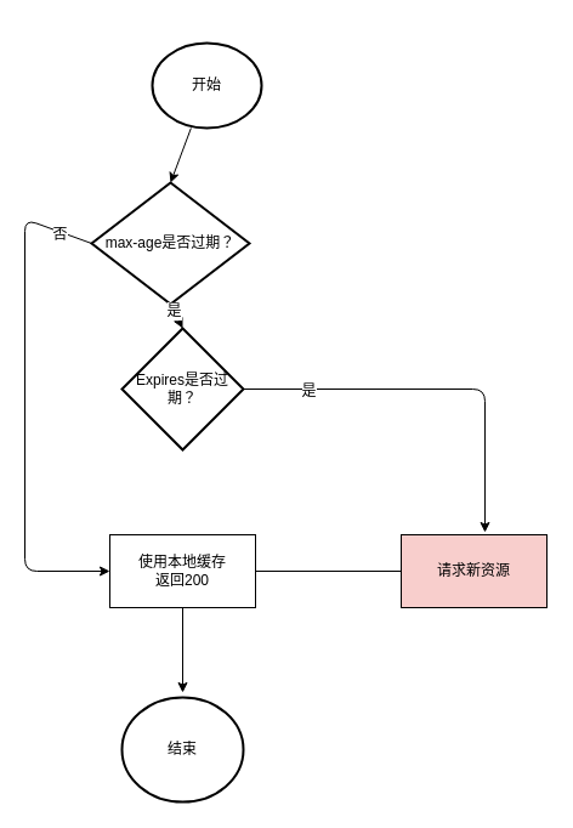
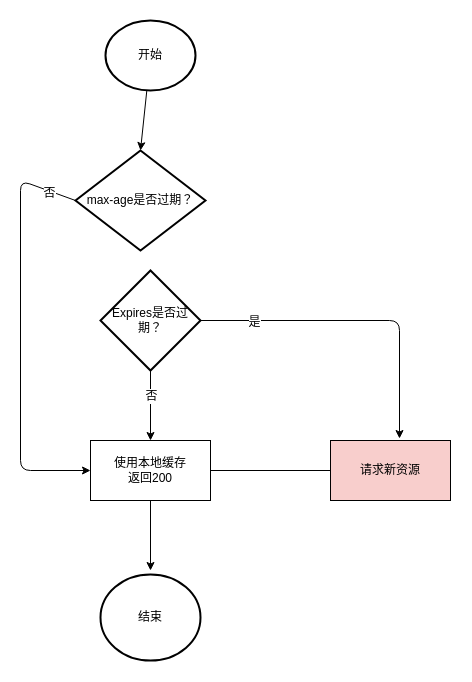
- <mxCell id="2" value="开始" style="strokeWidth=2;html=1;shape=mxgraph.flowchart.start_2;whiteSpace=wrap;" vertex="1" parent="1"><mxGeometry x="125" y="35" width="90" height="70" as="geometry" /></mxCell>
+ <mxCell id="2" value="开始" style="strokeWidth=2;html=1;shape=mxgraph.flowchart.start_2;whiteSpace=wrap;" vertex="1" parent="1"><mxGeometry x="105" y="20" width="90" height="70" as="geometry" /></mxCell>
- <mxCell id="9" value="" style="endArrow=classic;html=1;entryX=0.5;entryY=0;entryDx=0;entryDy=0;entryPerimeter=0;exitX=0.5;exitY=1;exitDx=0;exitDy=0;exitPerimeter=0;" edge="1" parent="1" source="3" target="4"><mxGeometry width="50" height="50" relative="1" as="geometry"><mxPoint x="10" y="300" as="sourcePoint" /><mxPoint x="60" y="250" as="targetPoint" /></mxGeometry></mxCell>
- <mxCell id="10" value="是" style="text;html=1;align=center;verticalAlign=middle;resizable=0;points=[];;labelBackgroundColor=#ffffff;" vertex="1" connectable="0" parent="9"><mxGeometry x="-0.5" relative="1" as="geometry"><mxPoint as="offset" /></mxGeometry></mxCell>
+ <mxCell id="11" value="" style="endArrow=classic;html=1;exitX=0.5;exitY=1;exitDx=0;exitDy=0;exitPerimeter=0;" edge="1" parent="1" source="4" target="5"><mxGeometry width="50" height="50" relative="1" as="geometry"><mxPoint x="60" y="380" as="sourcePoint" /><mxPoint x="110" y="330" as="targetPoint" /></mxGeometry></mxCell>
+ <mxCell id="12" value="否" style="text;html=1;align=center;verticalAlign=middle;resizable=0;points=[];;labelBackgroundColor=#ffffff;" vertex="1" connectable="0" parent="11"><mxGeometry x="-0.286" relative="1" as="geometry"><mxPoint as="offset" /></mxGeometry></mxCell>
